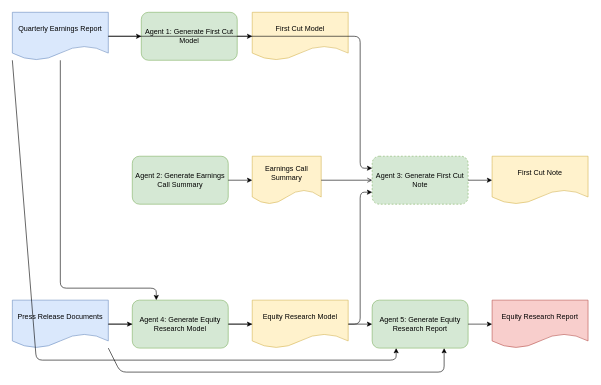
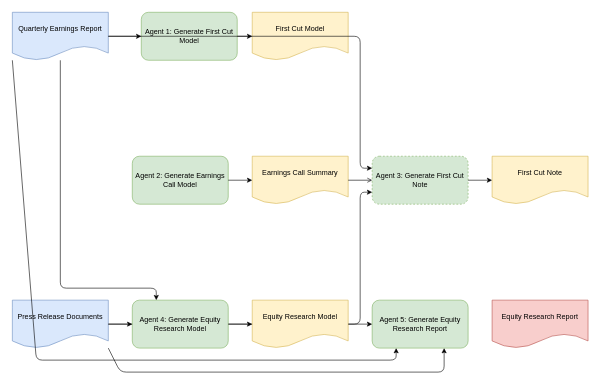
- <mxCell id="5" value="Agent 2: Generate Earnings Call Summary" style="rounded=1;whiteSpace=wrap;html=1;fillColor=#d5e8d4;strokeColor=#82b366;" vertex="1" parent="1"><mxGeometry x="220" y="260" width="160" height="80" as="geometry" /></mxCell>
+ <mxCell id="5" value="Agent 2: Generate Earnings Call Model" style="rounded=1;whiteSpace=wrap;html=1;fillColor=#d5e8d4;strokeColor=#82b366;" vertex="1" parent="1"><mxGeometry x="220" y="260" width="160" height="80" as="geometry" /></mxCell>
- <mxCell id="7" value="Earnings Call Summary" style="shape=document;whiteSpace=wrap;html=1;boundedLbl=1;fillColor=#fff2cc;strokeColor=#d6b656;" vertex="1" parent="1"><mxGeometry x="420" y="260" width="115" height="80" as="geometry" /></mxCell>
+ <mxCell id="7" value="Earnings Call Summary" style="shape=document;whiteSpace=wrap;html=1;boundedLbl=1;fillColor=#fff2cc;strokeColor=#d6b656;" vertex="1" parent="1"><mxGeometry x="420" y="260" width="160" height="80" as="geometry" /></mxCell>
- <mxCell id="24" value="" style="endArrow=classic;html=1;exitX=1;exitY=0.5;exitDx=0;exitDy=0;entryX=0;entryY=0.5;entryDx=0;entryDy=0;" edge="1" parent="1" source="22" target="23"><mxGeometry width="50" height="50" relative="1" as="geometry"><mxPoint x="790" y="540" as="sourcePoint" /><mxPoint x="840" y="540" as="targetPoint" /></mxGeometry></mxCell>
